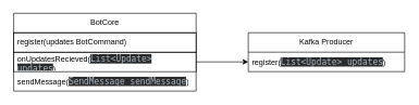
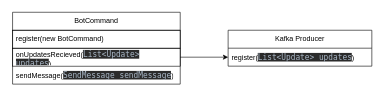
- <mxCell id="2" value="BotCore" style="swimlane;fontStyle=0;childLayout=stackLayout;horizontal=1;startSize=30;horizontalStack=0;resizeParent=1;resizeParentMax=0;resizeLast=0;collapsible=1;marginBottom=0;whiteSpace=wrap;html=1;" vertex="1" parent="1"><mxGeometry x="20" y="20" width="280" height="120" as="geometry" /></mxCell>
+ <mxCell id="2" value="BotCommand" style="swimlane;fontStyle=0;childLayout=stackLayout;horizontal=1;startSize=30;horizontalStack=0;resizeParent=1;resizeParentMax=0;resizeLast=0;collapsible=1;marginBottom=0;whiteSpace=wrap;html=1;" vertex="1" parent="1"><mxGeometry x="20" y="20" width="280" height="120" as="geometry" /></mxCell>
- <mxCell id="3" value="register(updates BotCommand)" style="text;strokeColor=default;fillColor=none;align=left;verticalAlign=middle;spacingLeft=4;spacingRight=4;overflow=hidden;points=[[0,0.5],[1,0.5]];portConstraint=eastwest;rotatable=0;whiteSpace=wrap;html=1;" vertex="1" parent="2"><mxGeometry y="30" width="280" height="30" as="geometry" /></mxCell>
+ <mxCell id="3" value="register(new BotCommand)" style="text;strokeColor=default;fillColor=none;align=left;verticalAlign=middle;spacingLeft=4;spacingRight=4;overflow=hidden;points=[[0,0.5],[1,0.5]];portConstraint=eastwest;rotatable=0;whiteSpace=wrap;html=1;" vertex="1" parent="2"><mxGeometry y="30" width="280" height="30" as="geometry" /></mxCell>
